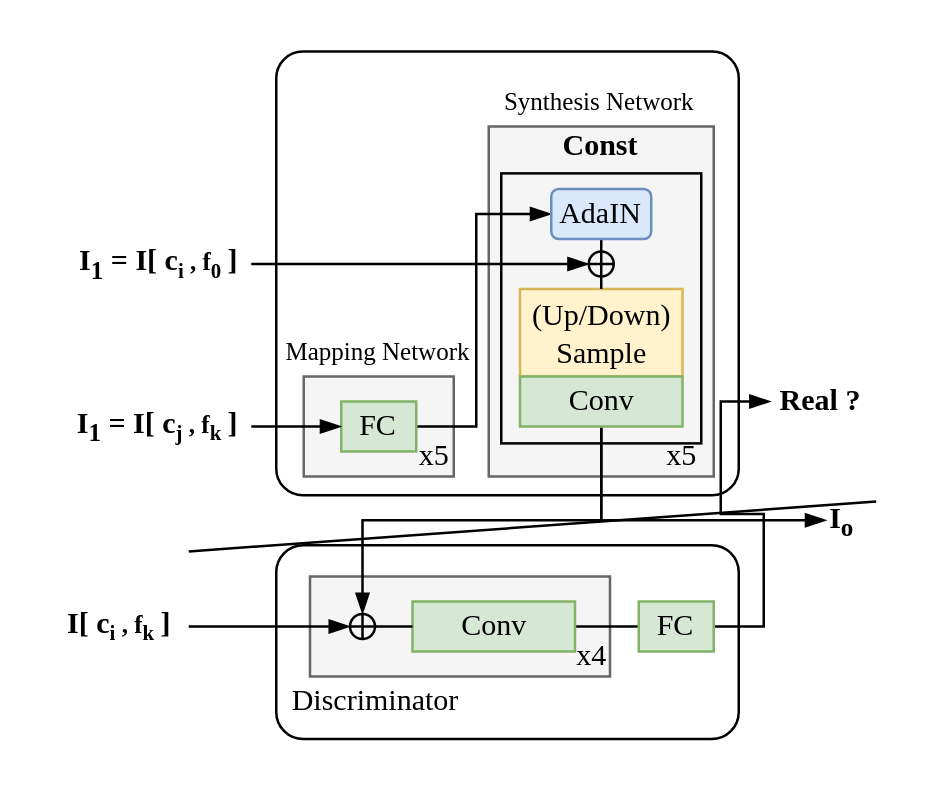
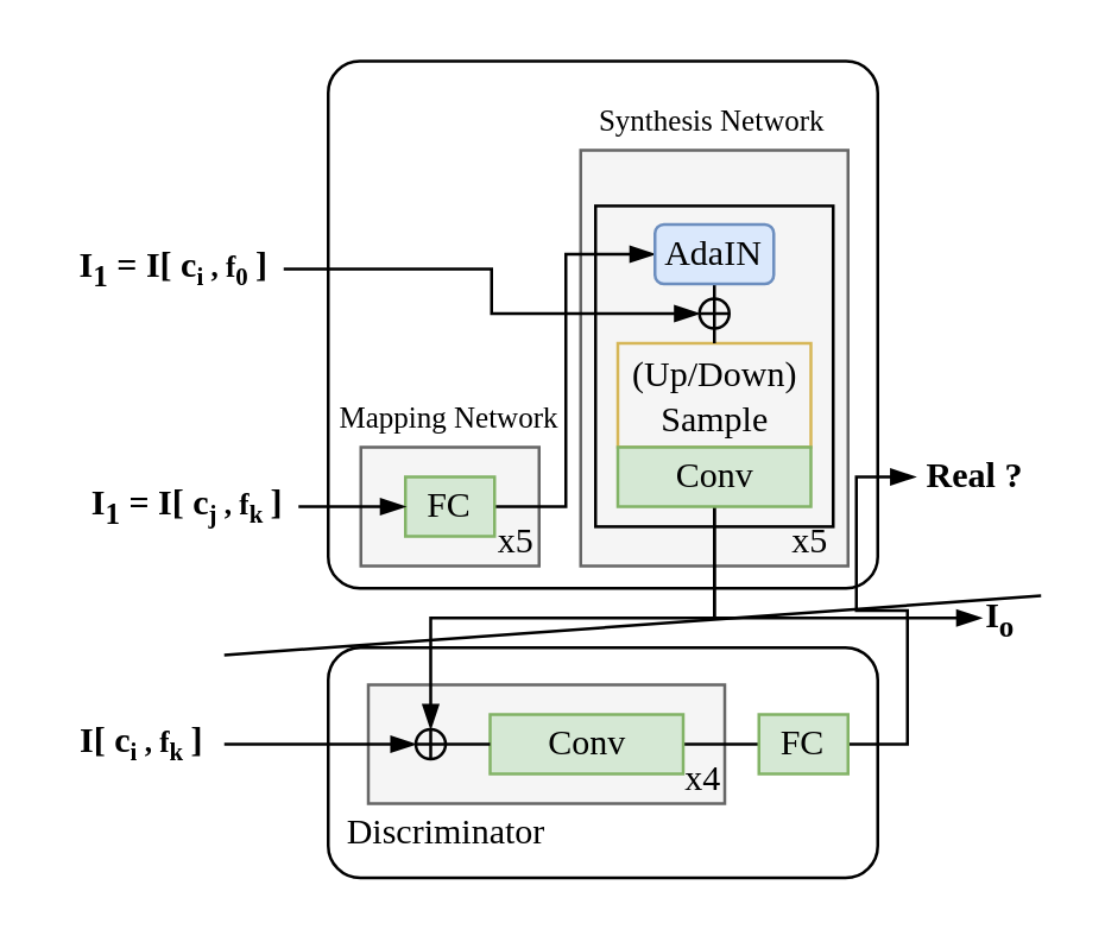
- <mxCell id="16" value="Const" style="text;html=1;strokeColor=none;fillColor=none;align=center;verticalAlign=middle;whiteSpace=wrap;rounded=0;fontFamily=Times New Roman;fontStyle=1" vertex="1" parent="1"><mxGeometry x="200" y="50" width="80" height="15" as="geometry" /></mxCell>
- <mxCell id="13" value="I&lt;sub&gt;1&lt;/sub&gt;&amp;nbsp;= I[ c&lt;span style=&quot;font-size: 10px&quot;&gt;&lt;sub&gt;i&lt;/sub&gt;&amp;nbsp;, f&lt;sub&gt;0&lt;/sub&gt;&amp;nbsp;&lt;/span&gt;]&amp;nbsp;" style="text;html=1;strokeColor=none;fillColor=none;align=right;verticalAlign=middle;whiteSpace=wrap;rounded=0;fontFamily=Times New Roman;fontStyle=1" vertex="1" parent="1"><mxGeometry x="20" y="95" width="80" height="20" as="geometry" /></mxCell>
+ <mxCell id="13" value="I&lt;sub&gt;1&lt;/sub&gt;&amp;nbsp;= I[ c&lt;span style=&quot;font-size: 10px&quot;&gt;&lt;sub&gt;i&lt;/sub&gt;&amp;nbsp;, f&lt;sub&gt;0&lt;/sub&gt;&amp;nbsp;&lt;/span&gt;]&amp;nbsp;" style="text;html=1;strokeColor=none;fillColor=none;align=right;verticalAlign=middle;whiteSpace=wrap;rounded=0;fontFamily=Times New Roman;fontStyle=1" vertex="1" parent="1"><mxGeometry x="15" y="80" width="80" height="20" as="geometry" /></mxCell>
- <mxCell id="19" value="(Up/Down)&lt;br&gt;Sample" style="rounded=0;whiteSpace=wrap;html=1;fillColor=#fff2cc;fontFamily=Times New Roman;strokeColor=#d6b656;" vertex="1" parent="1"><mxGeometry x="207.5" y="115" width="65" height="35" as="geometry" /></mxCell>
+ <mxCell id="19" value="(Up/Down)&lt;br&gt;Sample" style="rounded=0;whiteSpace=wrap;html=1;fillColor=#f5f5f5;fontFamily=Times New Roman;strokeColor=#d6b656;" vertex="1" parent="1"><mxGeometry x="207.5" y="115" width="65" height="35" as="geometry" /></mxCell>
